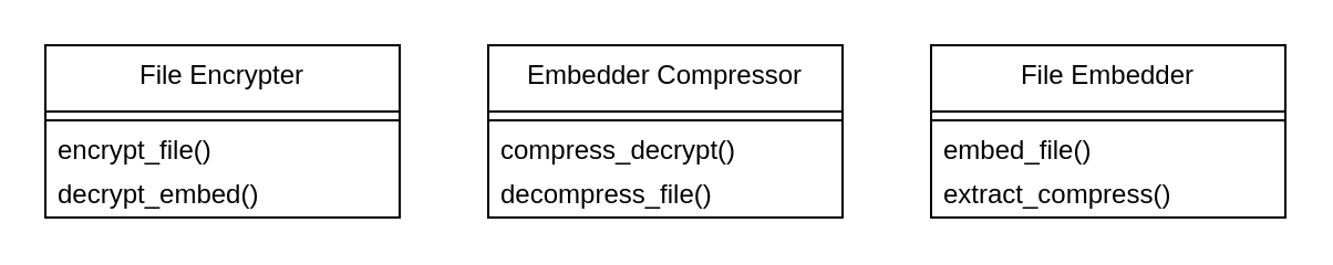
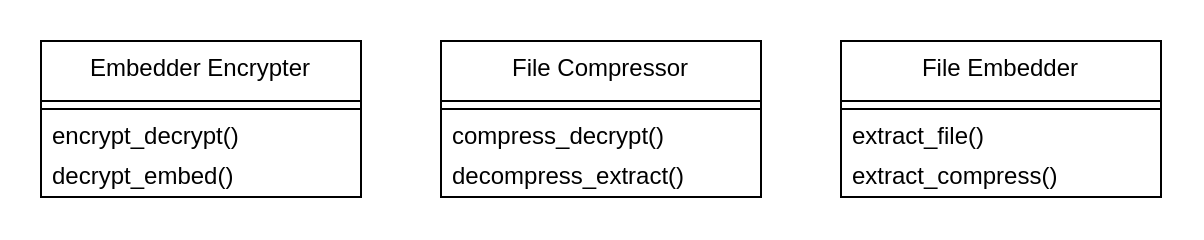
- <mxCell id="2" value="File Encrypter" style="swimlane;fontStyle=0;align=center;verticalAlign=top;childLayout=stackLayout;horizontal=1;startSize=30;horizontalStack=0;resizeParent=1;resizeParentMax=0;resizeLast=0;collapsible=0;marginBottom=0;html=1;whiteSpace=wrap;" vertex="1" parent="1"><mxGeometry x="20" y="20" width="160" height="78" as="geometry" /></mxCell>
+ <mxCell id="2" value="Embedder Encrypter" style="swimlane;fontStyle=0;align=center;verticalAlign=top;childLayout=stackLayout;horizontal=1;startSize=30;horizontalStack=0;resizeParent=1;resizeParentMax=0;resizeLast=0;collapsible=0;marginBottom=0;html=1;whiteSpace=wrap;" vertex="1" parent="1"><mxGeometry x="20" y="20" width="160" height="78" as="geometry" /></mxCell>
- <mxCell id="6" value="Embedder Compressor" style="swimlane;fontStyle=0;align=center;verticalAlign=top;childLayout=stackLayout;horizontal=1;startSize=30;horizontalStack=0;resizeParent=1;resizeParentMax=0;resizeLast=0;collapsible=0;marginBottom=0;html=1;whiteSpace=wrap;" vertex="1" parent="1"><mxGeometry x="220" y="20" width="160" height="78" as="geometry" /></mxCell>
+ <mxCell id="6" value="File Compressor" style="swimlane;fontStyle=0;align=center;verticalAlign=top;childLayout=stackLayout;horizontal=1;startSize=30;horizontalStack=0;resizeParent=1;resizeParentMax=0;resizeLast=0;collapsible=0;marginBottom=0;html=1;whiteSpace=wrap;" vertex="1" parent="1"><mxGeometry x="220" y="20" width="160" height="78" as="geometry" /></mxCell>
- <mxCell id="4" value="encrypt_file()" style="text;html=1;strokeColor=none;fillColor=none;align=left;verticalAlign=middle;spacingLeft=4;spacingRight=4;overflow=hidden;rotatable=0;points=[[0,0.5],[1,0.5]];portConstraint=eastwest;whiteSpace=wrap;" vertex="1" parent="2"><mxGeometry y="38" width="160" height="20" as="geometry" /></mxCell>
+ <mxCell id="4" value="encrypt_decrypt()" style="text;html=1;strokeColor=none;fillColor=none;align=left;verticalAlign=middle;spacingLeft=4;spacingRight=4;overflow=hidden;rotatable=0;points=[[0,0.5],[1,0.5]];portConstraint=eastwest;whiteSpace=wrap;" vertex="1" parent="2"><mxGeometry y="38" width="160" height="20" as="geometry" /></mxCell>
- <mxCell id="12" value="embed_file()" style="text;html=1;strokeColor=none;fillColor=none;align=left;verticalAlign=middle;spacingLeft=4;spacingRight=4;overflow=hidden;rotatable=0;points=[[0,0.5],[1,0.5]];portConstraint=eastwest;whiteSpace=wrap;" vertex="1" parent="10"><mxGeometry y="38" width="160" height="20" as="geometry" /></mxCell>
+ <mxCell id="12" value="extract_file()" style="text;html=1;strokeColor=none;fillColor=none;align=left;verticalAlign=middle;spacingLeft=4;spacingRight=4;overflow=hidden;rotatable=0;points=[[0,0.5],[1,0.5]];portConstraint=eastwest;whiteSpace=wrap;" vertex="1" parent="10"><mxGeometry y="38" width="160" height="20" as="geometry" /></mxCell>
- <mxCell id="9" value="decompress_file()" style="text;html=1;strokeColor=none;fillColor=none;align=left;verticalAlign=middle;spacingLeft=4;spacingRight=4;overflow=hidden;rotatable=0;points=[[0,0.5],[1,0.5]];portConstraint=eastwest;whiteSpace=wrap;" vertex="1" parent="6"><mxGeometry y="58" width="160" height="20" as="geometry" /></mxCell>
+ <mxCell id="9" value="decompress_extract()" style="text;html=1;strokeColor=none;fillColor=none;align=left;verticalAlign=middle;spacingLeft=4;spacingRight=4;overflow=hidden;rotatable=0;points=[[0,0.5],[1,0.5]];portConstraint=eastwest;whiteSpace=wrap;" vertex="1" parent="6"><mxGeometry y="58" width="160" height="20" as="geometry" /></mxCell>
